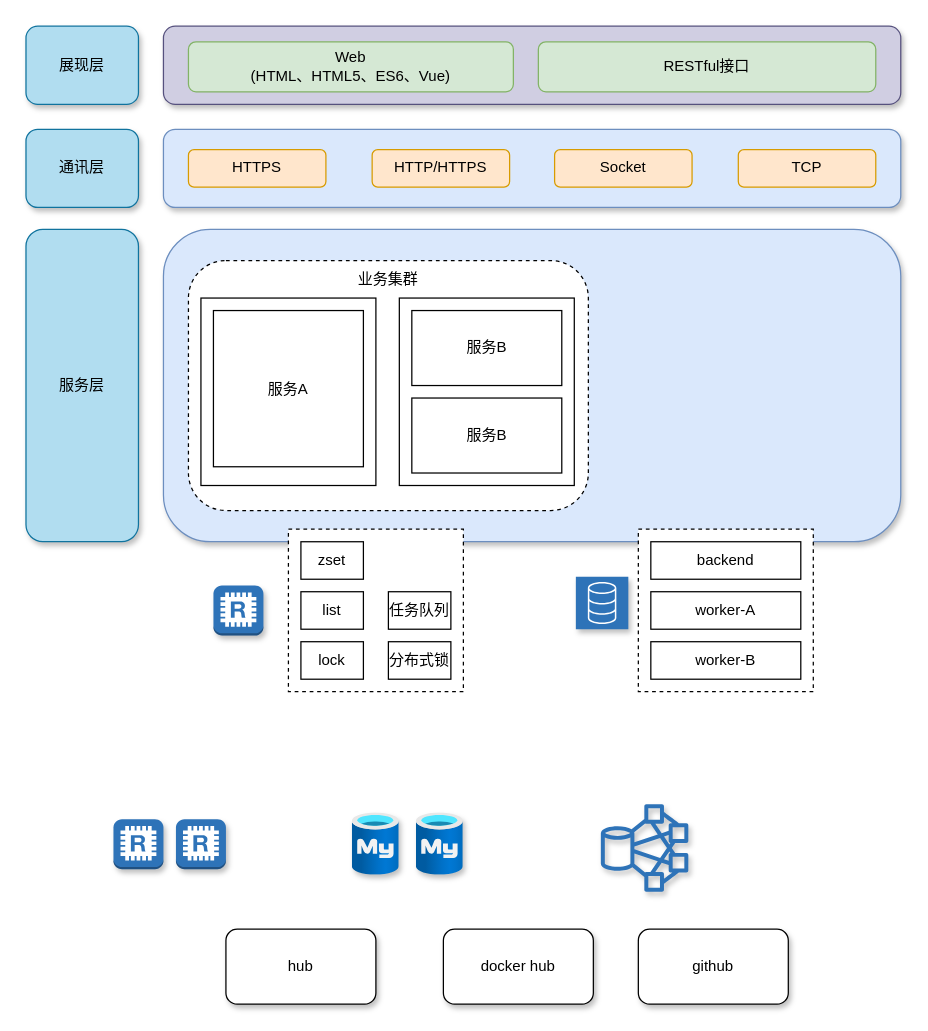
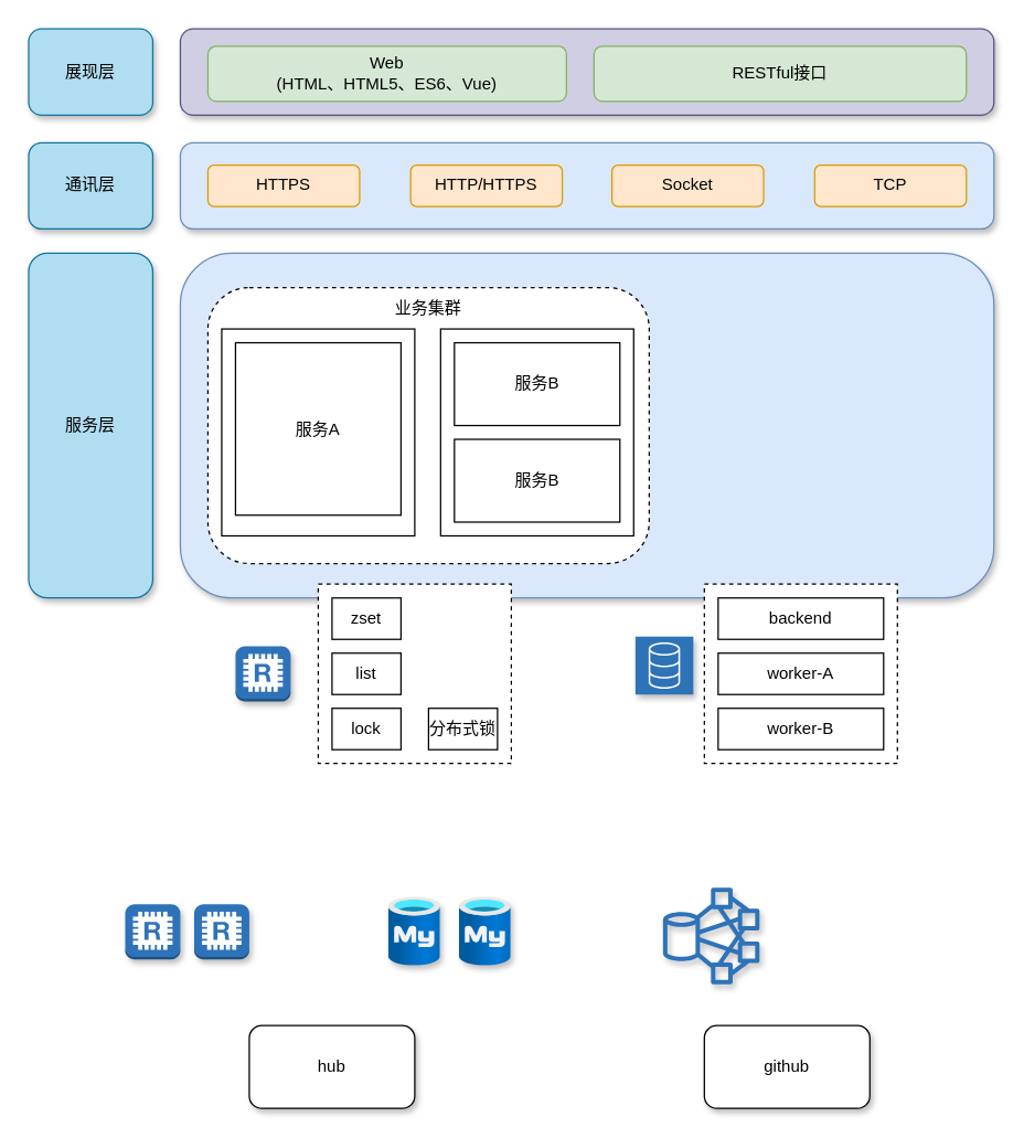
- <mxCell id="22" value="任务队列" style="rounded=0;whiteSpace=wrap;html=1;" vertex="1" parent="1"><mxGeometry x="310" y="473" width="50" height="30" as="geometry" /></mxCell>
- <mxCell id="33" value="docker hub" style="rounded=1;whiteSpace=wrap;html=1;shadow=1;sketch=0;fillColor=#FFFFFF;gradientColor=#FFFFFF;" vertex="1" parent="1"><mxGeometry x="354" y="743" width="120" height="60" as="geometry" /></mxCell>
